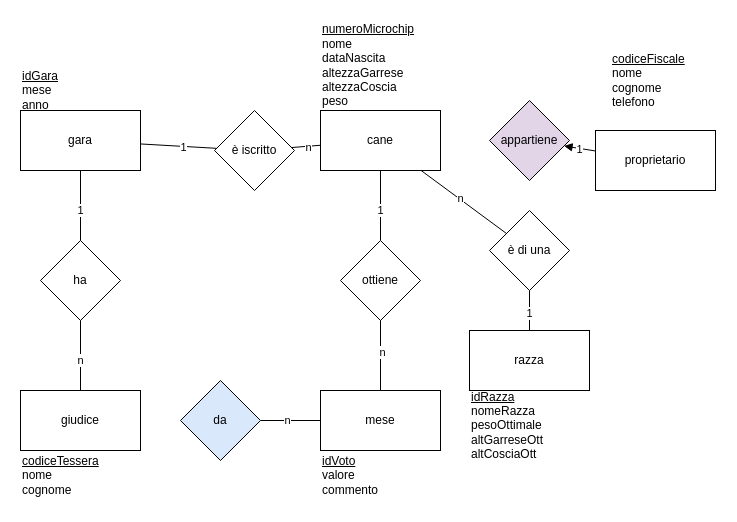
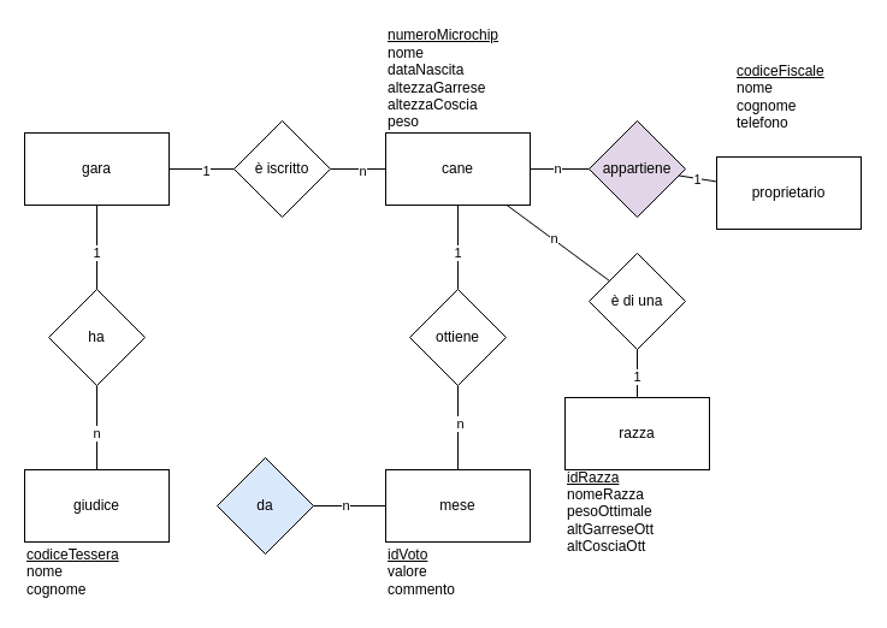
- <mxCell id="30" value="&lt;u&gt;idGara&lt;/u&gt;&lt;br&gt;mese&lt;br&gt;anno" style="text;html=1;strokeColor=none;fillColor=none;align=left;verticalAlign=middle;whiteSpace=wrap;rounded=0;" parent="1" vertex="1"><mxGeometry x="20" y="70" width="60" height="40" as="geometry" /></mxCell>
+ <mxCell id="18" value="" style="endArrow=none;html=1;" parent="1" source="15" target="2" edge="1"><mxGeometry width="50" height="50" relative="1" as="geometry"><mxPoint x="251" y="460" as="sourcePoint" /><mxPoint x="147" y="90" as="targetPoint" /><Array as="points" /></mxGeometry></mxCell>
+ <mxCell id="19" value="n" style="edgeLabel;html=1;align=center;verticalAlign=middle;resizable=0;points=[];" parent="18" vertex="1" connectable="0"><mxGeometry x="0.12" y="-1" relative="1" as="geometry"><mxPoint as="offset" /></mxGeometry></mxCell>
- <mxCell id="16" value="" style="endArrow=block;html=1;" parent="1" source="5" target="15" edge="1"><mxGeometry width="50" height="50" relative="1" as="geometry"><mxPoint x="329" y="90" as="sourcePoint" /><mxPoint x="281" y="500" as="targetPoint" /><Array as="points" /></mxGeometry></mxCell>
+ <mxCell id="16" value="" style="endArrow=none;html=1;" parent="1" source="5" target="15" edge="1"><mxGeometry width="50" height="50" relative="1" as="geometry"><mxPoint x="329" y="90" as="sourcePoint" /><mxPoint x="281" y="500" as="targetPoint" /><Array as="points" /></mxGeometry></mxCell>
- <mxCell id="6" value="è iscritto" style="rhombus;whiteSpace=wrap;html=1;" parent="1" vertex="1"><mxGeometry x="214" y="110" width="80" height="80" as="geometry" /></mxCell>
+ <mxCell id="6" value="è iscritto" style="rhombus;whiteSpace=wrap;html=1;" parent="1" vertex="1"><mxGeometry x="194" y="100" width="80" height="80" as="geometry" /></mxCell>
